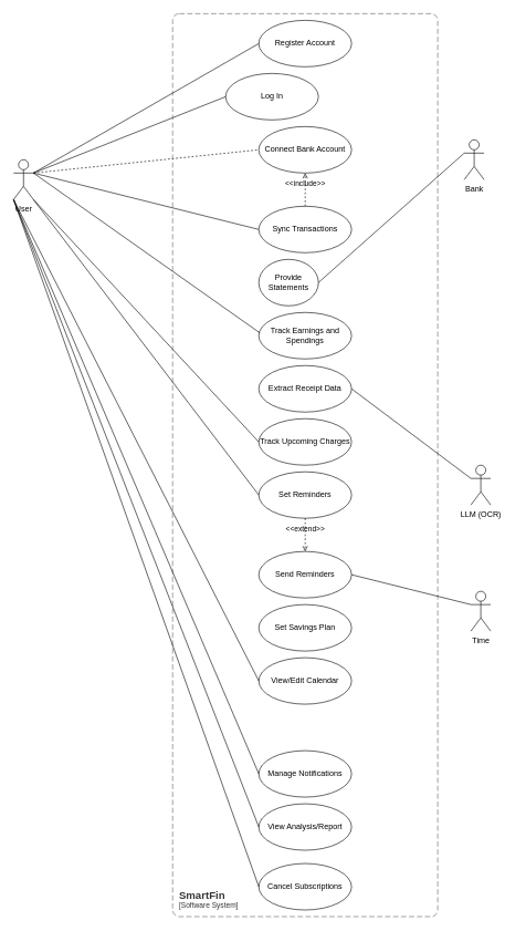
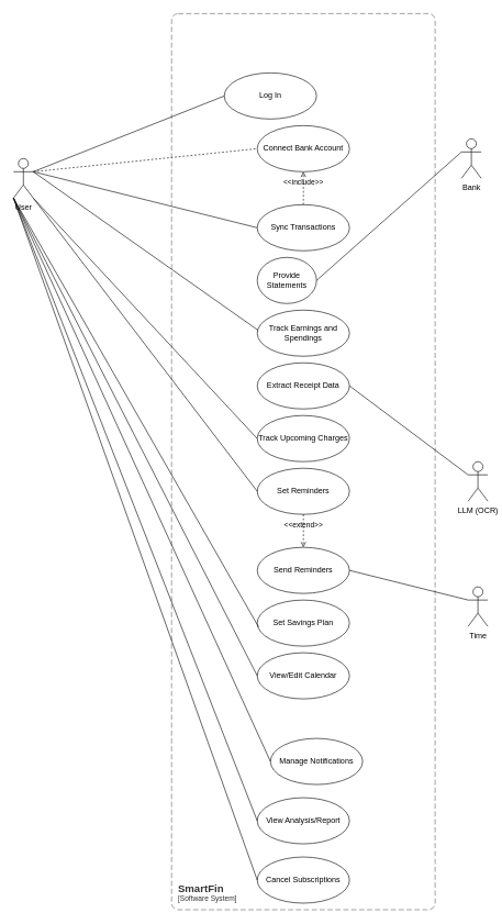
- <mxCell id="3" value="Register Account" style="ellipse;whiteSpace=wrap;html=1;" parent="1" vertex="1"><mxGeometry x="390" y="30" width="140" height="70" as="geometry" /></mxCell>
- <mxCell id="17" value="" style="endArrow=none;html=1;rounded=0;exitX=1;exitY=0.333;exitDx=0;exitDy=0;exitPerimeter=0;entryX=0;entryY=0.5;entryDx=0;entryDy=0;" parent="1" source="4" target="3" edge="1"><mxGeometry width="50" height="50" relative="1" as="geometry"><mxPoint x="300" y="710" as="sourcePoint" /><mxPoint x="350" y="660" as="targetPoint" /></mxGeometry></mxCell>
+ <mxCell id="23" value="" style="endArrow=none;html=1;rounded=0;exitX=0;exitY=1;exitDx=0;exitDy=0;exitPerimeter=0;entryX=0.015;entryY=0.587;entryDx=0;entryDy=0;entryPerimeter=0;" parent="1" source="4" target="11" edge="1"><mxGeometry width="50" height="50" relative="1" as="geometry"><mxPoint x="210" y="885" as="sourcePoint" /><mxPoint x="410" y="720" as="targetPoint" /></mxGeometry></mxCell>
- <mxCell id="13" value="Manage Notifications" style="ellipse;whiteSpace=wrap;html=1;" parent="1" vertex="1"><mxGeometry x="390" y="1130" width="140" height="70" as="geometry" /></mxCell>
+ <mxCell id="13" value="Manage Notifications" style="ellipse;whiteSpace=wrap;html=1;" parent="1" vertex="1"><mxGeometry x="410" y="1120" width="140" height="70" as="geometry" /></mxCell>
